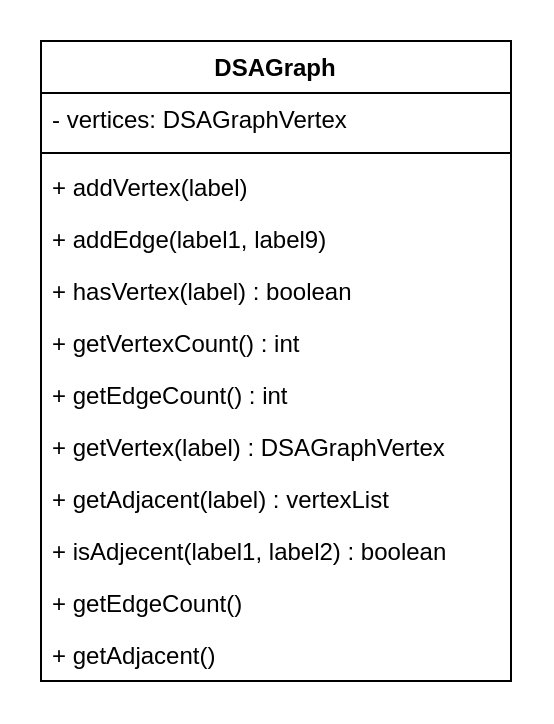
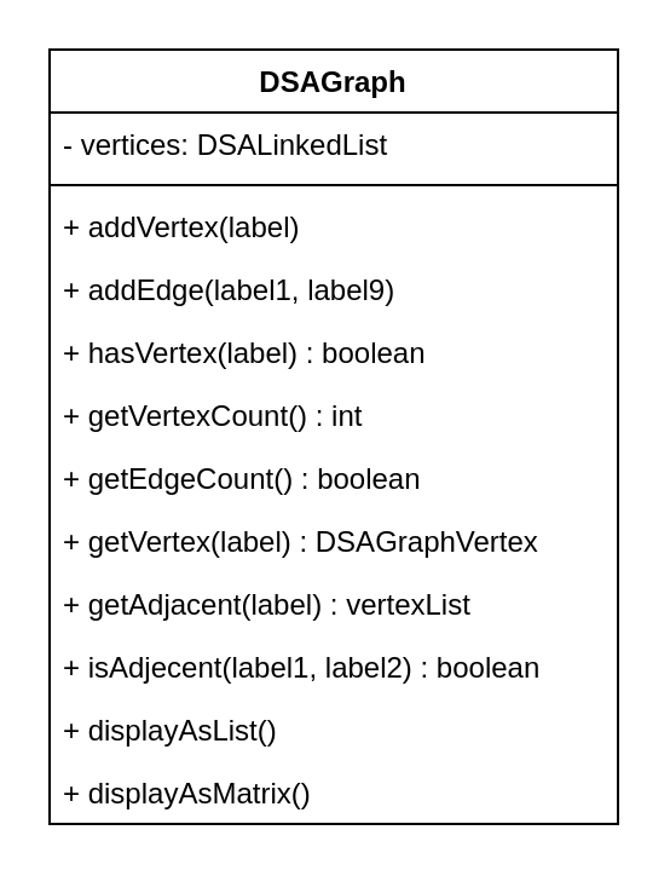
- <mxCell id="3" value="- vertices: DSAGraphVertex" style="text;strokeColor=none;fillColor=none;align=left;verticalAlign=top;spacingLeft=4;spacingRight=4;overflow=hidden;rotatable=0;points=[[0,0.5],[1,0.5]];portConstraint=eastwest;" vertex="1" parent="2"><mxGeometry y="26" width="235" height="26" as="geometry" /></mxCell>
+ <mxCell id="3" value="- vertices: DSALinkedList" style="text;strokeColor=none;fillColor=none;align=left;verticalAlign=top;spacingLeft=4;spacingRight=4;overflow=hidden;rotatable=0;points=[[0,0.5],[1,0.5]];portConstraint=eastwest;" vertex="1" parent="2"><mxGeometry y="26" width="235" height="26" as="geometry" /></mxCell>
- <mxCell id="9" value="+ getEdgeCount() : int" style="text;strokeColor=none;fillColor=none;align=left;verticalAlign=top;spacingLeft=4;spacingRight=4;overflow=hidden;rotatable=0;points=[[0,0.5],[1,0.5]];portConstraint=eastwest;" vertex="1" parent="2"><mxGeometry y="164" width="235" height="26" as="geometry" /></mxCell>
+ <mxCell id="9" value="+ getEdgeCount() : boolean" style="text;strokeColor=none;fillColor=none;align=left;verticalAlign=top;spacingLeft=4;spacingRight=4;overflow=hidden;rotatable=0;points=[[0,0.5],[1,0.5]];portConstraint=eastwest;" vertex="1" parent="2"><mxGeometry y="164" width="235" height="26" as="geometry" /></mxCell>
- <mxCell id="13" value="+ getEdgeCount()" style="text;strokeColor=none;fillColor=none;align=left;verticalAlign=top;spacingLeft=4;spacingRight=4;overflow=hidden;rotatable=0;points=[[0,0.5],[1,0.5]];portConstraint=eastwest;" vertex="1" parent="2"><mxGeometry y="268" width="235" height="26" as="geometry" /></mxCell>
+ <mxCell id="13" value="+ displayAsList()" style="text;strokeColor=none;fillColor=none;align=left;verticalAlign=top;spacingLeft=4;spacingRight=4;overflow=hidden;rotatable=0;points=[[0,0.5],[1,0.5]];portConstraint=eastwest;" vertex="1" parent="2"><mxGeometry y="268" width="235" height="26" as="geometry" /></mxCell>
- <mxCell id="14" value="+ getAdjacent()" style="text;strokeColor=none;fillColor=none;align=left;verticalAlign=top;spacingLeft=4;spacingRight=4;overflow=hidden;rotatable=0;points=[[0,0.5],[1,0.5]];portConstraint=eastwest;" vertex="1" parent="2"><mxGeometry y="294" width="235" height="26" as="geometry" /></mxCell>
+ <mxCell id="14" value="+ displayAsMatrix()" style="text;strokeColor=none;fillColor=none;align=left;verticalAlign=top;spacingLeft=4;spacingRight=4;overflow=hidden;rotatable=0;points=[[0,0.5],[1,0.5]];portConstraint=eastwest;" vertex="1" parent="2"><mxGeometry y="294" width="235" height="26" as="geometry" /></mxCell>
